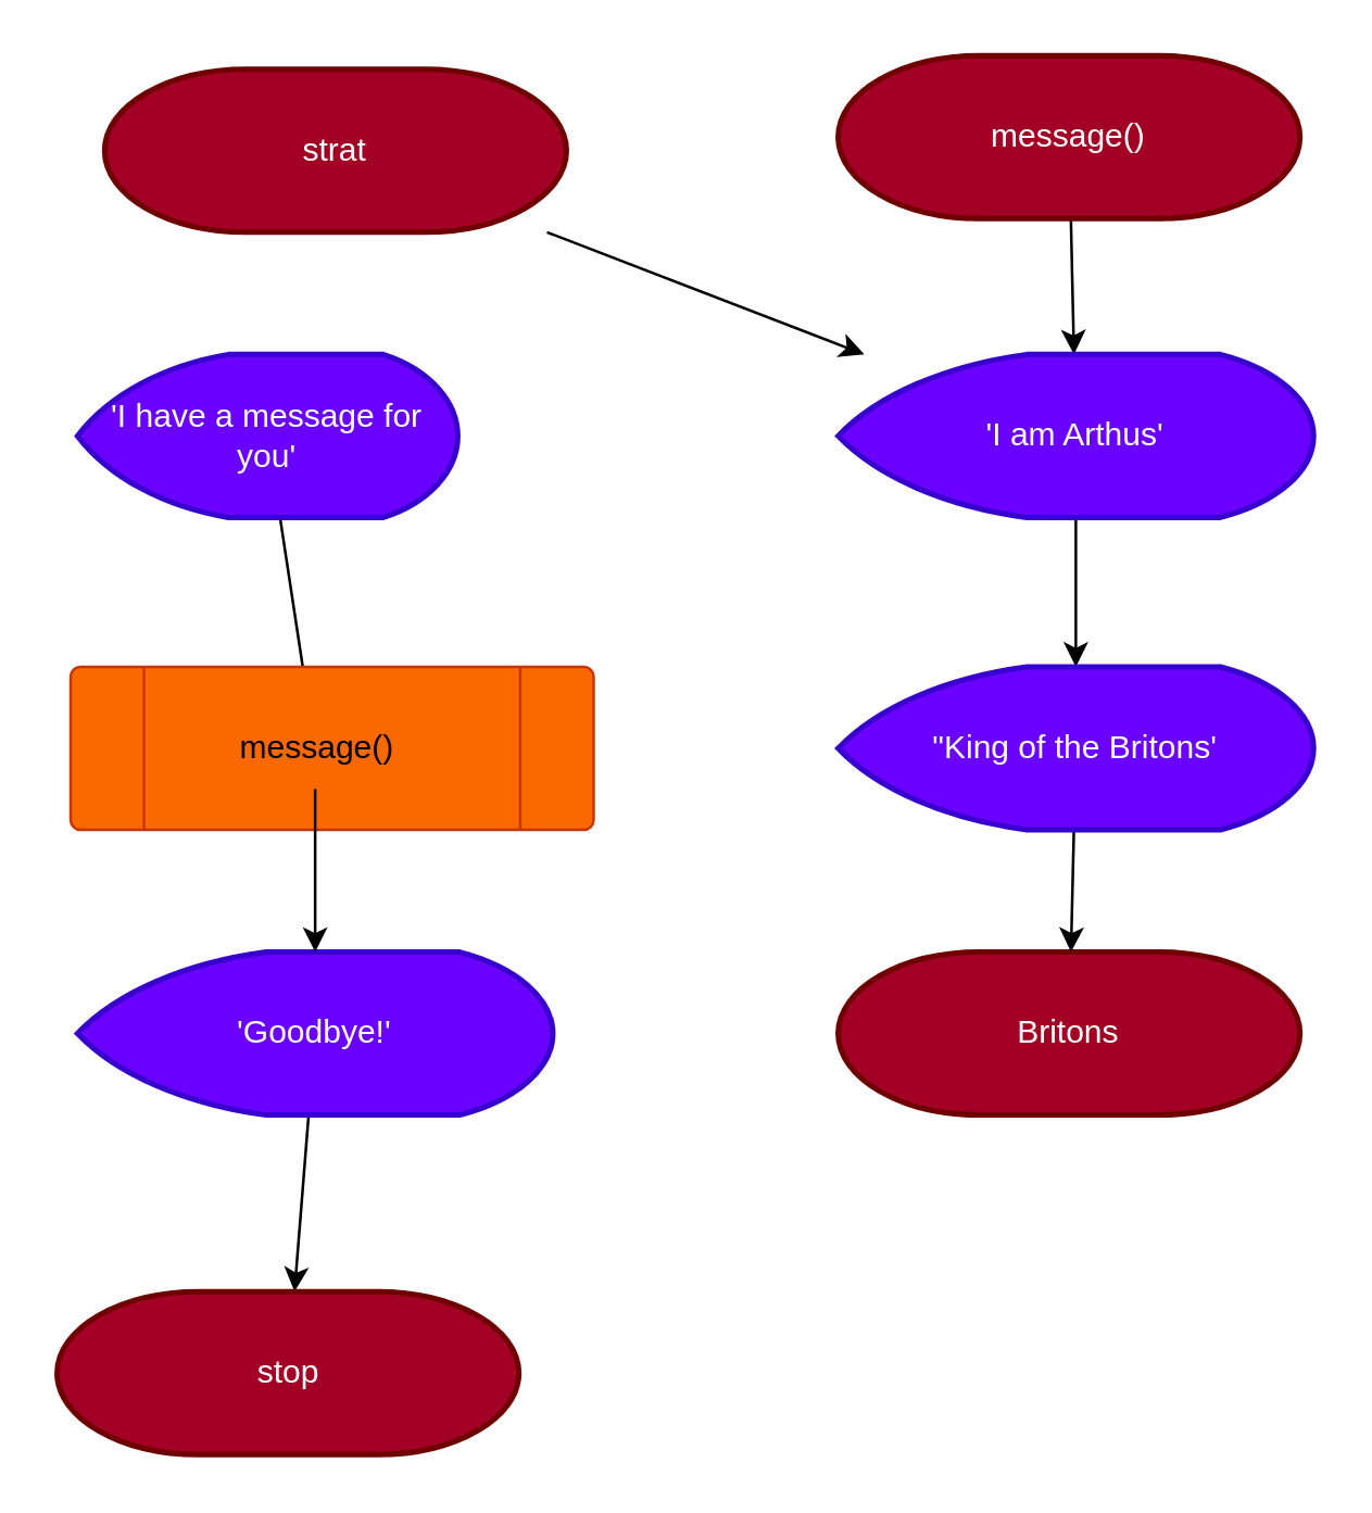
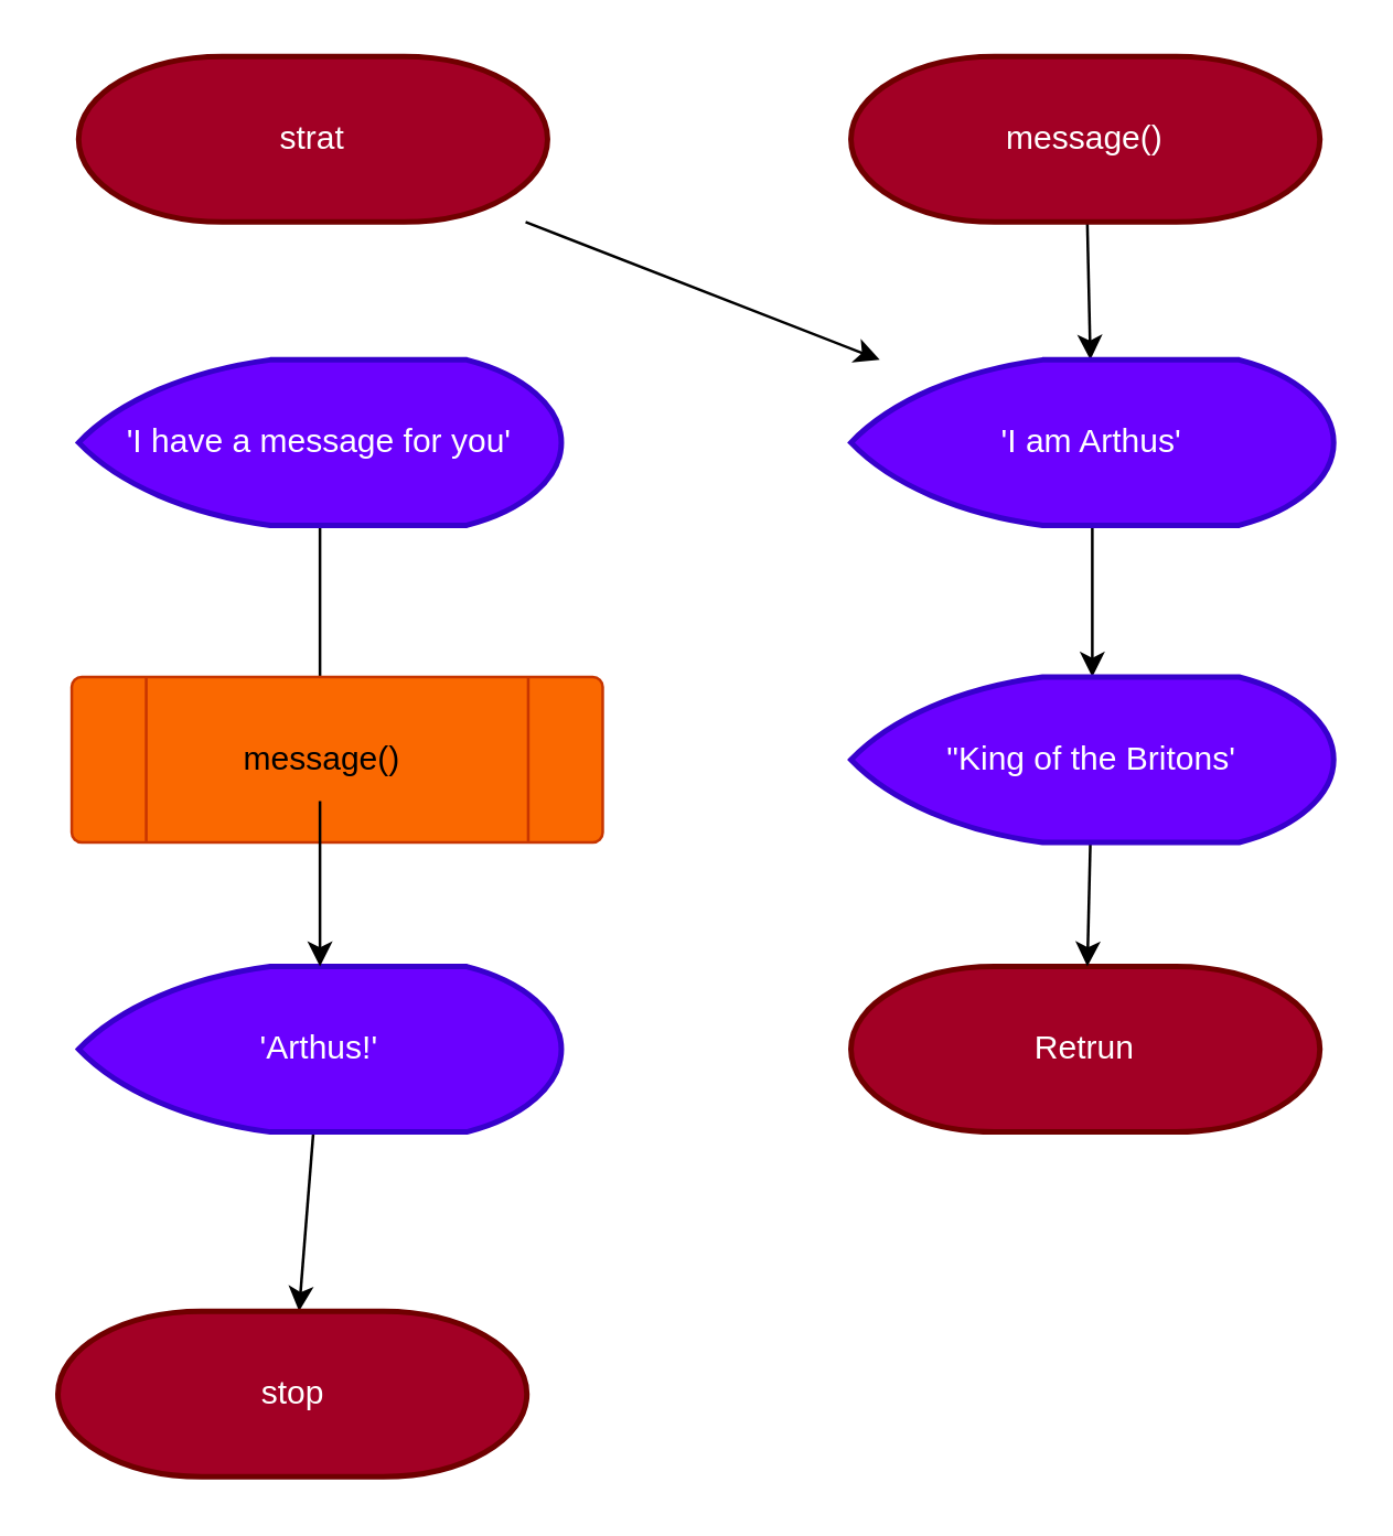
- <mxCell id="3" value="strat" style="strokeWidth=2;html=1;shape=mxgraph.flowchart.terminator;whiteSpace=wrap;fillColor=#a20025;fontColor=#ffffff;strokeColor=#6F0000;" vertex="1" parent="1"><mxGeometry x="38" y="25" width="170" height="60" as="geometry" /></mxCell>
+ <mxCell id="3" value="strat" style="strokeWidth=2;html=1;shape=mxgraph.flowchart.terminator;whiteSpace=wrap;fillColor=#a20025;fontColor=#ffffff;strokeColor=#6F0000;" vertex="1" parent="1"><mxGeometry x="28" y="20" width="170" height="60" as="geometry" /></mxCell>
- <mxCell id="5" value="'I have a message for you'" style="strokeWidth=2;html=1;shape=mxgraph.flowchart.display;whiteSpace=wrap;fillColor=#6a00ff;fontColor=#ffffff;strokeColor=#3700CC;" vertex="1" parent="1"><mxGeometry x="28" y="130" width="140" height="60" as="geometry" /></mxCell>
+ <mxCell id="5" value="'I have a message for you'" style="strokeWidth=2;html=1;shape=mxgraph.flowchart.display;whiteSpace=wrap;fillColor=#6a00ff;fontColor=#ffffff;strokeColor=#3700CC;" vertex="1" parent="1"><mxGeometry x="28" y="130" width="175" height="60" as="geometry" /></mxCell>
- <mxCell id="8" value="'Goodbye!'" style="strokeWidth=2;html=1;shape=mxgraph.flowchart.display;whiteSpace=wrap;fillColor=#6a00ff;fontColor=#ffffff;strokeColor=#3700CC;" vertex="1" parent="1"><mxGeometry x="28" y="350" width="175" height="60" as="geometry" /></mxCell>
+ <mxCell id="8" value="'Arthus!'" style="strokeWidth=2;html=1;shape=mxgraph.flowchart.display;whiteSpace=wrap;fillColor=#6a00ff;fontColor=#ffffff;strokeColor=#3700CC;" vertex="1" parent="1"><mxGeometry x="28" y="350" width="175" height="60" as="geometry" /></mxCell>
- <mxCell id="14" value="Britons" style="strokeWidth=2;html=1;shape=mxgraph.flowchart.terminator;whiteSpace=wrap;fillColor=#a20025;fontColor=#ffffff;strokeColor=#6F0000;" vertex="1" parent="1"><mxGeometry x="308" y="350" width="170" height="60" as="geometry" /></mxCell>
+ <mxCell id="14" value="Retrun" style="strokeWidth=2;html=1;shape=mxgraph.flowchart.terminator;whiteSpace=wrap;fillColor=#a20025;fontColor=#ffffff;strokeColor=#6F0000;" vertex="1" parent="1"><mxGeometry x="308" y="350" width="170" height="60" as="geometry" /></mxCell>
